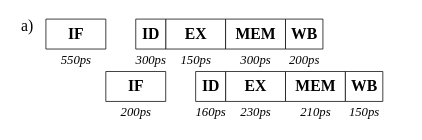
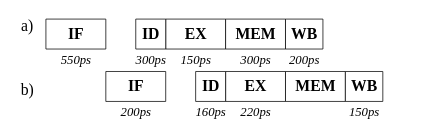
+ <mxCell id="3" value="b)" style="text;html=1;align=center;verticalAlign=middle;resizable=0;points=[];autosize=1;fontSize=21;fontFamily=Times New Roman;" vertex="1" parent="1"><mxGeometry x="20" y="105" width="30" height="30" as="geometry" /></mxCell>
- <mxCell id="21" value="230ps" style="text;html=1;align=center;verticalAlign=middle;resizable=0;points=[];autosize=1;fontSize=17;fontFamily=Times New Roman;fontStyle=2" vertex="1" parent="19"><mxGeometry x="10" y="40" width="60" height="30" as="geometry" /></mxCell>
+ <mxCell id="21" value="220ps" style="text;html=1;align=center;verticalAlign=middle;resizable=0;points=[];autosize=1;fontSize=17;fontFamily=Times New Roman;fontStyle=2" vertex="1" parent="19"><mxGeometry x="10" y="40" width="60" height="30" as="geometry" /></mxCell>
- <mxCell id="24" value="210ps" style="text;html=1;align=center;verticalAlign=middle;resizable=0;points=[];autosize=1;fontSize=17;fontFamily=Times New Roman;fontStyle=2" vertex="1" parent="22"><mxGeometry x="10" y="40" width="60" height="30" as="geometry" /></mxCell>
